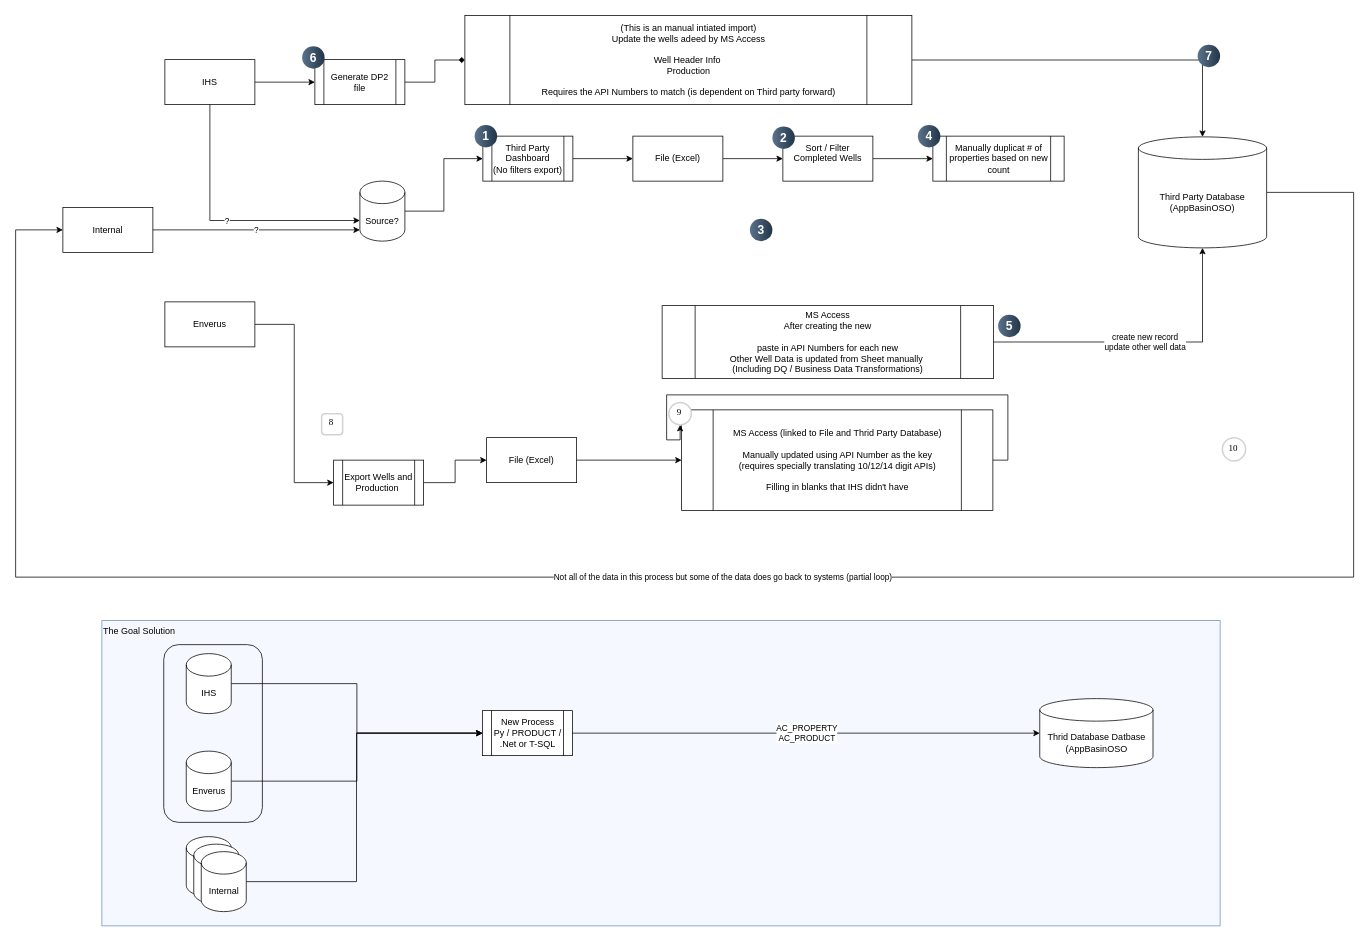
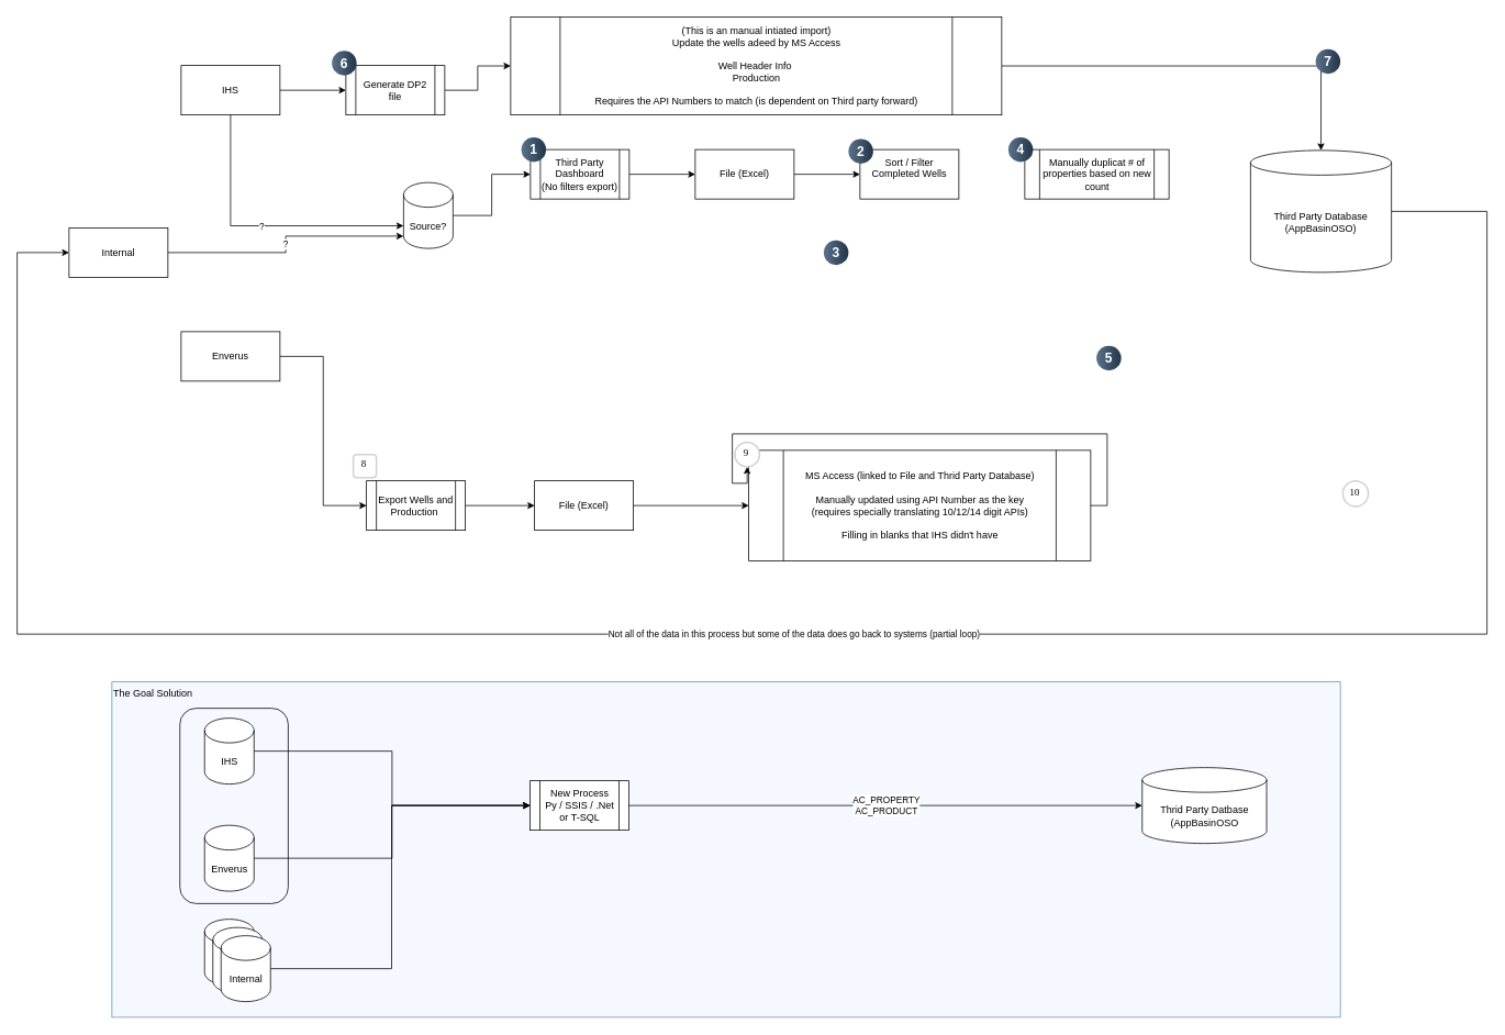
- <mxCell id="19" value="" style="edgeStyle=orthogonalEdgeStyle;rounded=0;orthogonalLoop=1;jettySize=auto;html=1;endArrow=diamond;" parent="1" source="20" target="22" edge="1"><mxGeometry relative="1" as="geometry" /></mxCell>
+ <mxCell id="19" value="" style="edgeStyle=orthogonalEdgeStyle;rounded=0;orthogonalLoop=1;jettySize=auto;html=1;" parent="1" source="20" target="22" edge="1"><mxGeometry relative="1" as="geometry" /></mxCell>
- <mxCell id="12" value="" style="edgeStyle=orthogonalEdgeStyle;rounded=0;orthogonalLoop=1;jettySize=auto;html=1;" parent="1" source="13" target="18" edge="1"><mxGeometry relative="1" as="geometry" /></mxCell>
- <mxCell id="30" value="Source?" style="shape=cylinder3;whiteSpace=wrap;html=1;boundedLbl=1;backgroundOutline=1;size=15;" parent="1" vertex="1"><mxGeometry x="479" y="241" width="60" height="80" as="geometry" /></mxCell>
+ <mxCell id="30" value="Source?" style="shape=cylinder3;whiteSpace=wrap;html=1;boundedLbl=1;backgroundOutline=1;size=15;" parent="1" vertex="1"><mxGeometry x="489" y="221" width="60" height="80" as="geometry" /></mxCell>
- <mxCell id="17" value="create new record&lt;div&gt;update other well data&lt;/div&gt;" style="edgeStyle=orthogonalEdgeStyle;rounded=0;orthogonalLoop=1;jettySize=auto;html=1;exitX=1;exitY=0.5;exitDx=0;exitDy=0;entryX=0.5;entryY=1;entryDx=0;entryDy=0;entryPerimeter=0;" parent="1" source="14" target="16" edge="1"><mxGeometry relative="1" as="geometry" /></mxCell>
- <mxCell id="14" value="MS Access&lt;div&gt;After creating the new&lt;/div&gt;&lt;div&gt;&lt;br&gt;&lt;/div&gt;&lt;div&gt;paste in API Numbers for each new&lt;/div&gt;&lt;div&gt;Other Well Data is updated from Sheet manually&amp;nbsp;&lt;/div&gt;&lt;div&gt;(Including DQ / Business Data Transformations)&lt;/div&gt;" style="shape=process;whiteSpace=wrap;html=1;backgroundOutline=1;" parent="1" vertex="1"><mxGeometry x="882" y="407" width="442" height="97" as="geometry" /></mxCell>
- <mxCell id="24" value="Export Wells and Production&amp;nbsp;" style="shape=process;whiteSpace=wrap;html=1;backgroundOutline=1;rounded=0;" parent="1" vertex="1"><mxGeometry x="444" y="613" width="120" height="60" as="geometry" /></mxCell>
+ <mxCell id="24" value="Export Wells and Production&amp;nbsp;" style="shape=process;whiteSpace=wrap;html=1;backgroundOutline=1;rounded=0;" parent="1" vertex="1"><mxGeometry x="444" y="583" width="120" height="60" as="geometry" /></mxCell>
- <mxCell id="46" value="New Process&lt;div&gt;Py / PRODUCT / .Net or T-SQL&lt;/div&gt;" style="shape=process;whiteSpace=wrap;html=1;backgroundOutline=1;" parent="1" vertex="1"><mxGeometry x="642.5" y="947" width="120" height="60" as="geometry" /></mxCell>
+ <mxCell id="46" value="New Process&lt;div&gt;Py / SSIS / .Net or T-SQL&lt;/div&gt;" style="shape=process;whiteSpace=wrap;html=1;backgroundOutline=1;" parent="1" vertex="1"><mxGeometry x="642.5" y="947" width="120" height="60" as="geometry" /></mxCell>
- <mxCell id="45" value="Thrid Database Datbase (AppBasinOSO" style="shape=cylinder3;whiteSpace=wrap;html=1;boundedLbl=1;backgroundOutline=1;size=15;" parent="1" vertex="1"><mxGeometry x="1385.5" y="931" width="151" height="92" as="geometry" /></mxCell>
+ <mxCell id="45" value="Thrid Party Datbase (AppBasinOSO" style="shape=cylinder3;whiteSpace=wrap;html=1;boundedLbl=1;backgroundOutline=1;size=15;" parent="1" vertex="1"><mxGeometry x="1385.5" y="931" width="151" height="92" as="geometry" /></mxCell>
